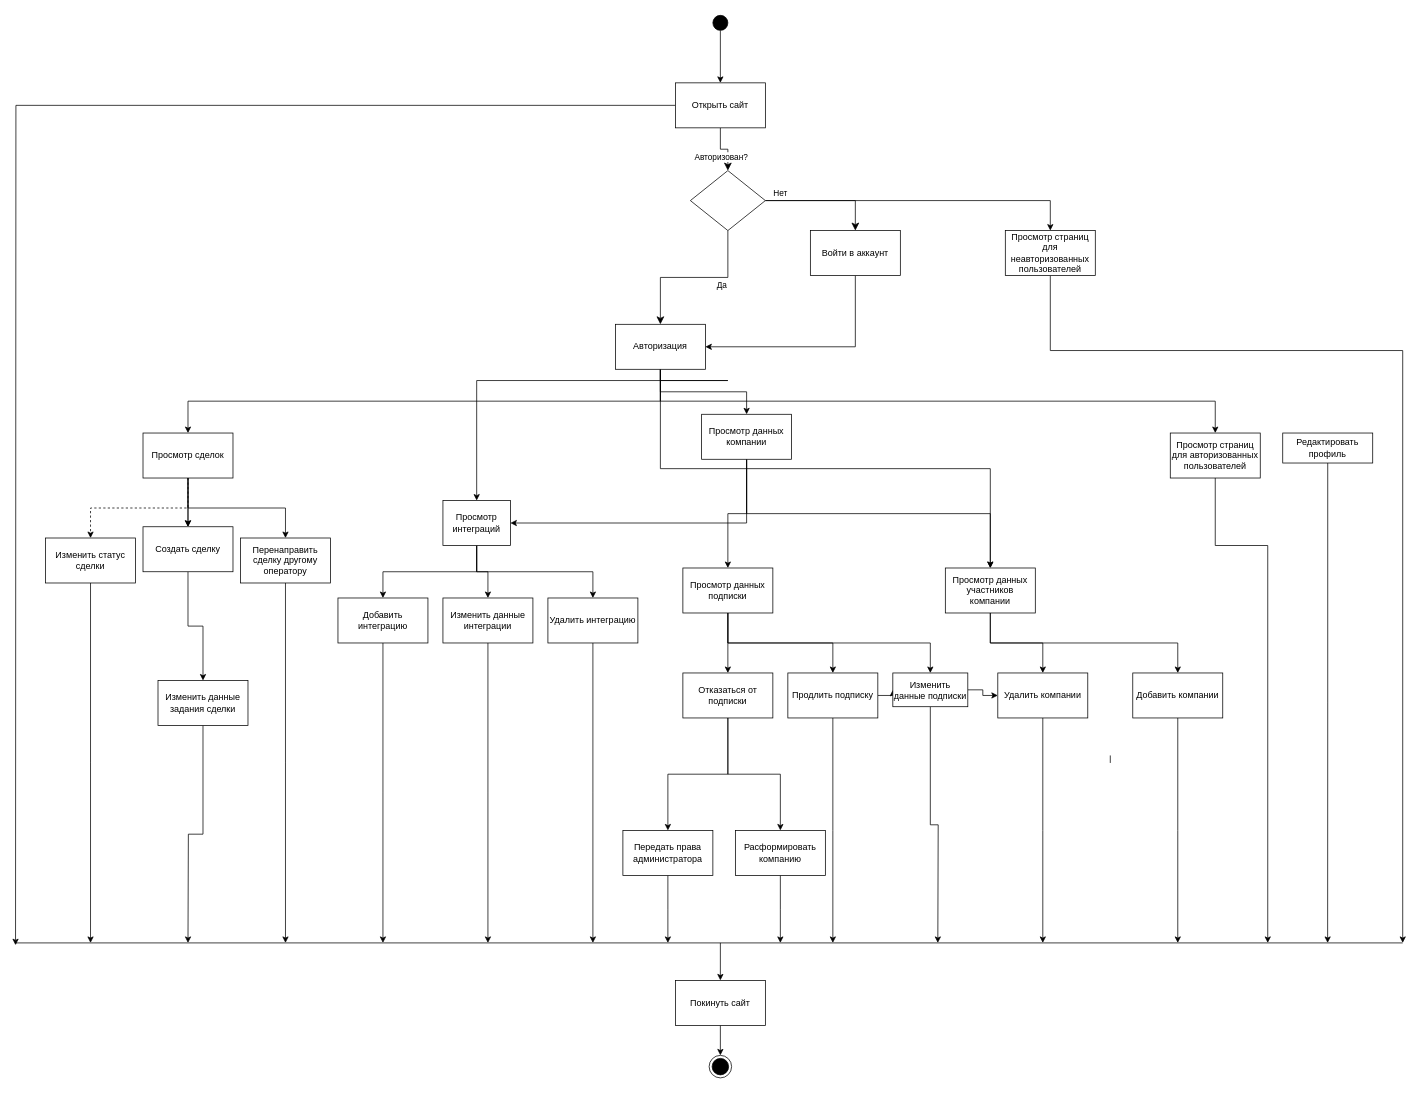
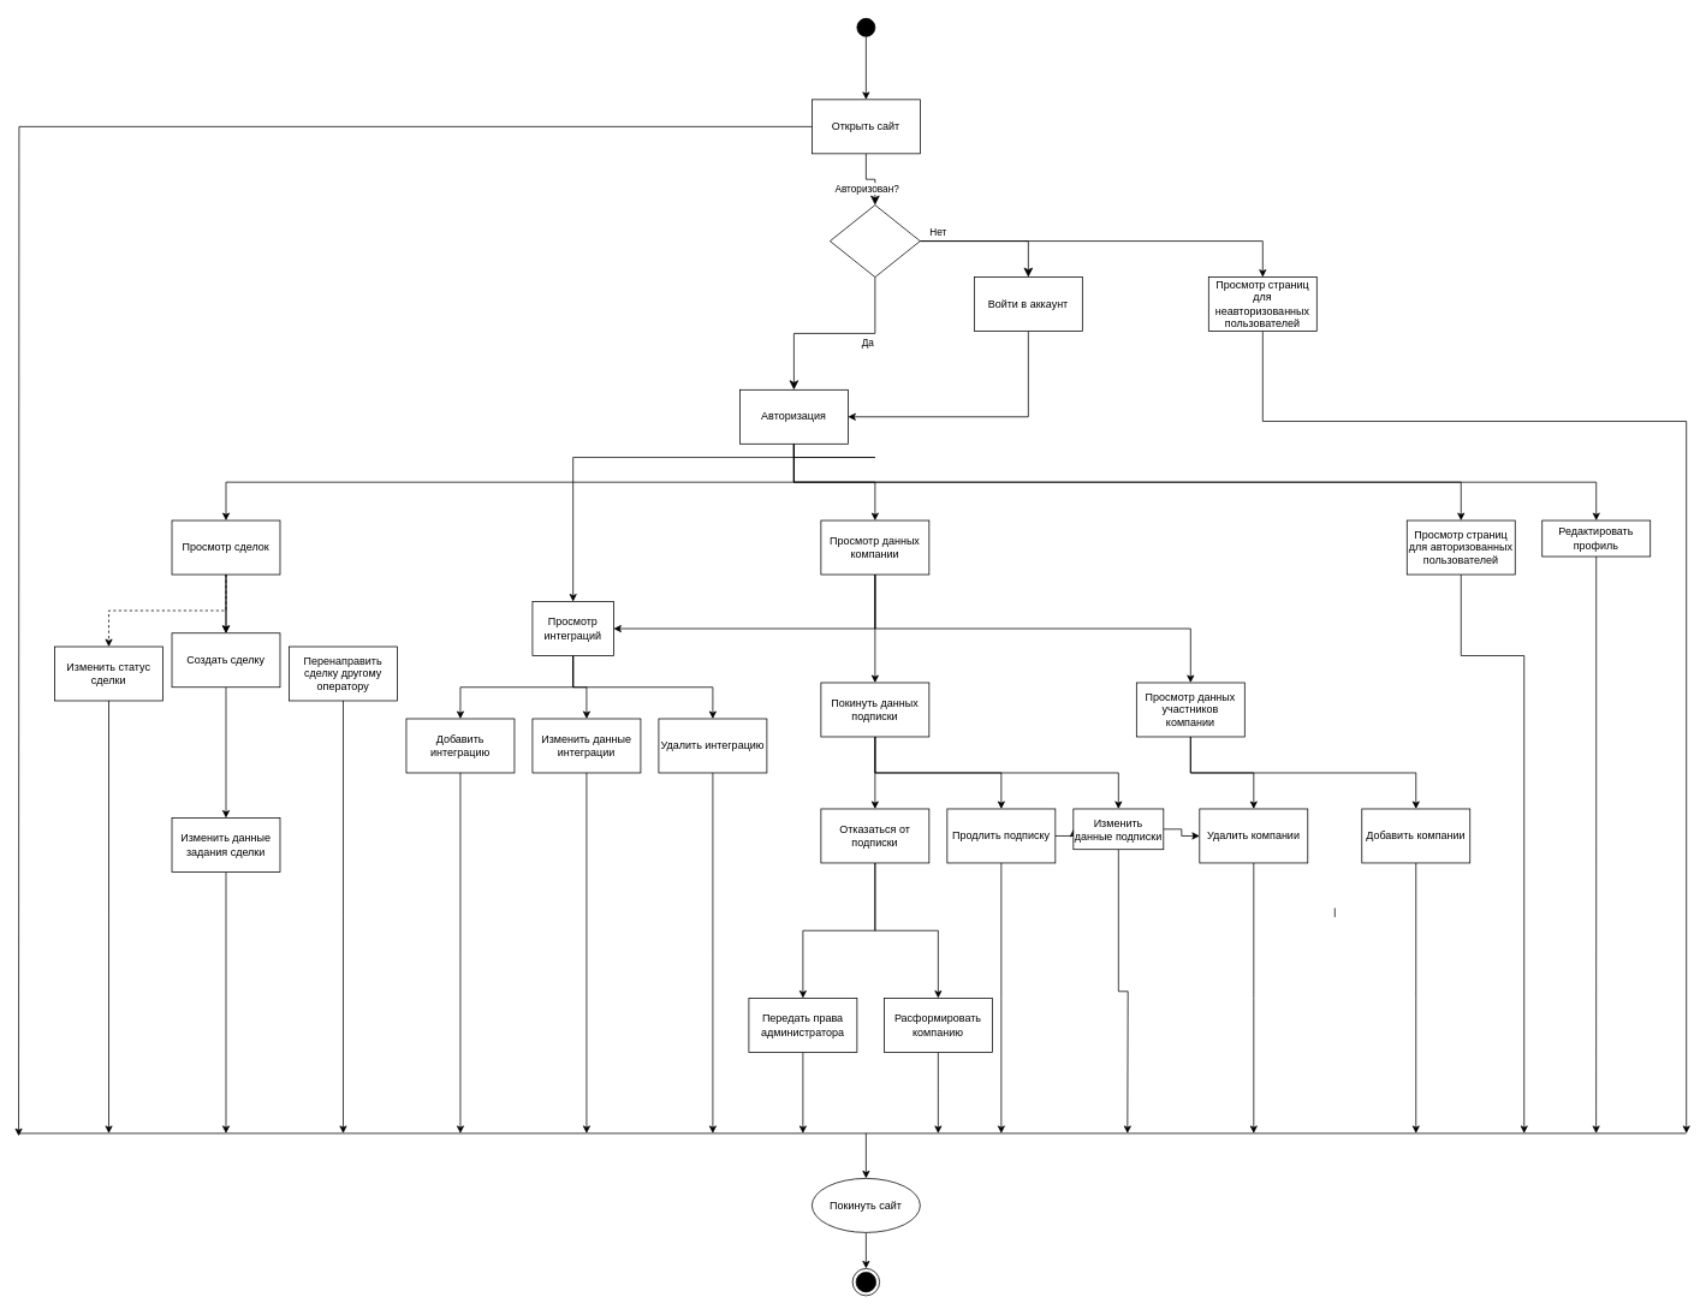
- <mxCell id="39" value="Просмотр данных компании" style="rounded=0;whiteSpace=wrap;html=1;" parent="1" vertex="1"><mxGeometry x="935" y="552" width="120" height="60" as="geometry" /></mxCell>
+ <mxCell id="39" value="Просмотр данных компании" style="rounded=0;whiteSpace=wrap;html=1;" parent="1" vertex="1"><mxGeometry x="910" y="577" width="120" height="60" as="geometry" /></mxCell>
- <mxCell id="15" style="edgeStyle=orthogonalEdgeStyle;rounded=0;orthogonalLoop=1;jettySize=auto;html=1;exitX=0.5;exitY=1;exitDx=0;exitDy=0;" parent="1" source="19" target="46" edge="1"><mxGeometry relative="1" as="geometry" /></mxCell>
+ <mxCell id="15" style="edgeStyle=orthogonalEdgeStyle;rounded=0;orthogonalLoop=1;jettySize=auto;html=1;exitX=0.5;exitY=1;exitDx=0;exitDy=0;entryX=0.5;entryY=0;entryDx=0;entryDy=0;" parent="1" source="19" target="21" edge="1"><mxGeometry relative="1" as="geometry" /></mxCell>
- <mxCell id="28" style="edgeStyle=orthogonalEdgeStyle;rounded=0;orthogonalLoop=1;jettySize=auto;html=1;exitX=0.5;exitY=1;exitDx=0;exitDy=0;" parent="1" source="31" target="33" edge="1"><mxGeometry relative="1" as="geometry" /></mxCell>
- <mxCell id="43" value="Просмотр данных подписки" style="rounded=0;whiteSpace=wrap;html=1;" parent="1" vertex="1"><mxGeometry x="910" y="757" width="120" height="60" as="geometry" /></mxCell>
+ <mxCell id="43" value="Покинуть данных подписки" style="rounded=0;whiteSpace=wrap;html=1;" parent="1" vertex="1"><mxGeometry x="910" y="757" width="120" height="60" as="geometry" /></mxCell>
- <mxCell id="58" value="Изменить данные задания сделки" style="rounded=0;whiteSpace=wrap;html=1;" parent="1" vertex="1"><mxGeometry x="210" y="907" width="120" height="60" as="geometry" /></mxCell>
+ <mxCell id="58" value="Изменить данные задания сделки" style="rounded=0;whiteSpace=wrap;html=1;" parent="1" vertex="1"><mxGeometry x="190" y="907" width="120" height="60" as="geometry" /></mxCell>
- <mxCell id="77" value="Покинуть сайт" style="rounded=0;whiteSpace=wrap;html=1;" parent="1" vertex="1"><mxGeometry x="900" y="1307" width="120" height="60" as="geometry" /></mxCell>
+ <mxCell id="77" value="Покинуть сайт" style="ellipse;whiteSpace=wrap;html=1;" parent="1" vertex="1"><mxGeometry x="900" y="1307" width="120" height="60" as="geometry" /></mxCell>
